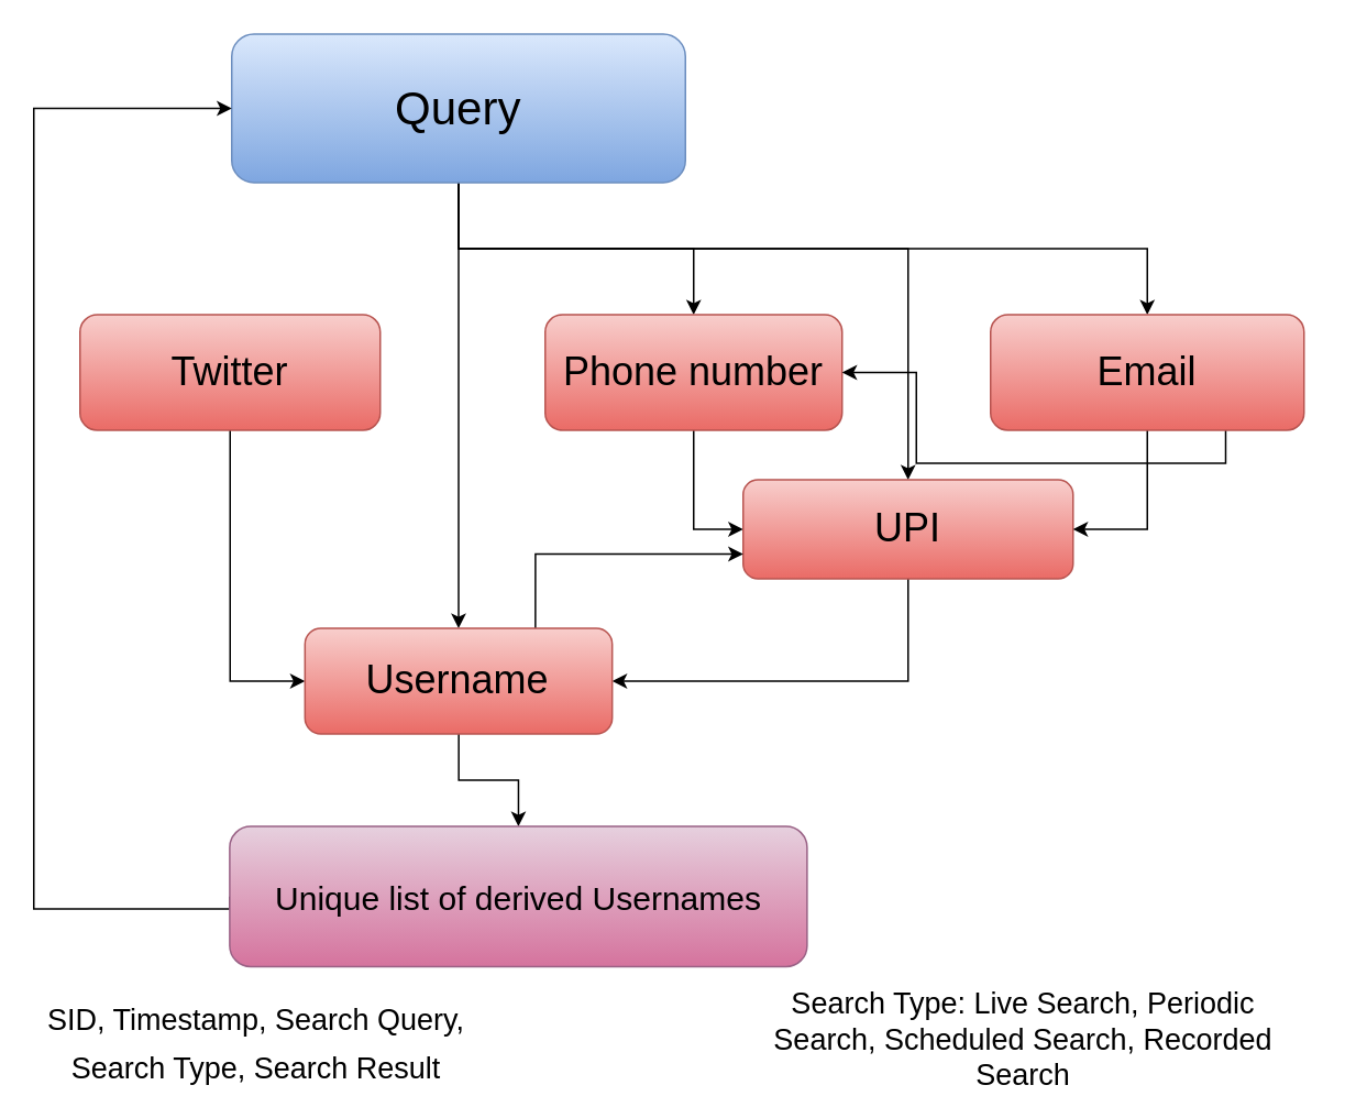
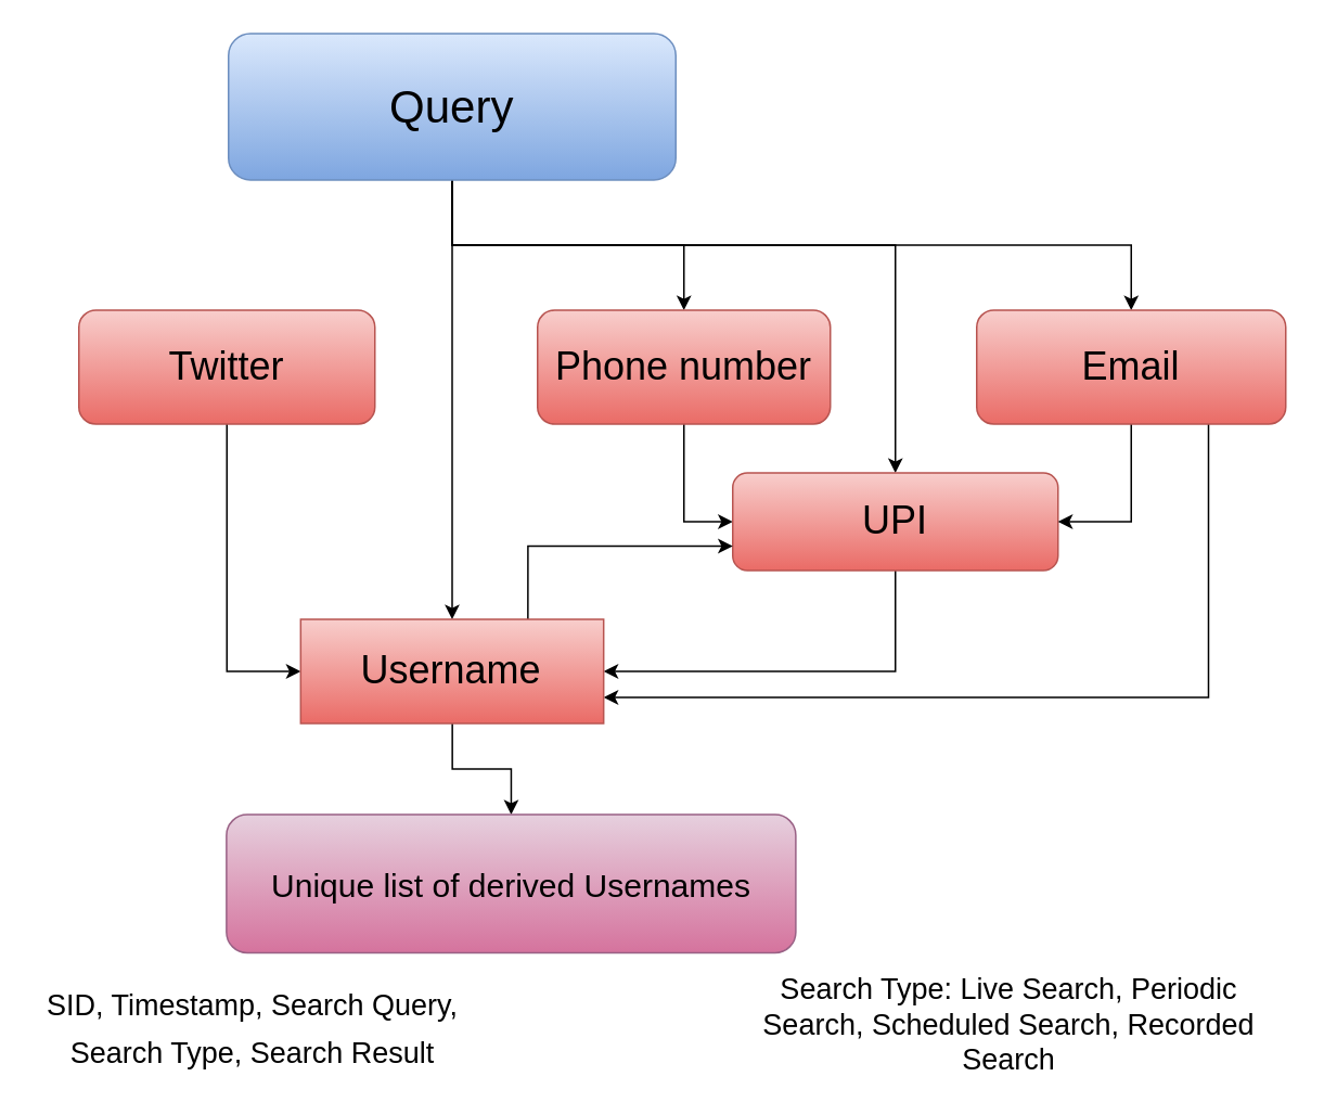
- <mxCell id="14" style="edgeStyle=orthogonalEdgeStyle;rounded=0;orthogonalLoop=1;jettySize=auto;html=1;exitX=0.75;exitY=1;exitDx=0;exitDy=0;" edge="1" parent="1" source="15" target="8"><mxGeometry relative="1" as="geometry" /></mxCell>
+ <mxCell id="14" style="edgeStyle=orthogonalEdgeStyle;rounded=0;orthogonalLoop=1;jettySize=auto;html=1;exitX=0.75;exitY=1;exitDx=0;exitDy=0;entryX=1;entryY=0.75;entryDx=0;entryDy=0;" edge="1" parent="1" source="15" target="18"><mxGeometry relative="1" as="geometry" /></mxCell>
- <mxCell id="19" style="edgeStyle=orthogonalEdgeStyle;rounded=0;orthogonalLoop=1;jettySize=auto;html=1;exitX=0;exitY=0.5;exitDx=0;exitDy=0;entryX=0;entryY=0.5;entryDx=0;entryDy=0;" edge="1" parent="1" source="20" target="6"><mxGeometry relative="1" as="geometry"><Array as="points"><mxPoint x="20" y="550" /><mxPoint x="20" y="65" /></Array></mxGeometry></mxCell>
- <mxCell id="18" value="&lt;span style=&quot;font-size: 24px;&quot;&gt;Username&lt;/span&gt;" style="rounded=1;whiteSpace=wrap;html=1;fillColor=#f8cecc;gradientColor=#ea6b66;strokeColor=#b85450;" vertex="1" parent="1"><mxGeometry x="184.38" y="380" width="186.25" height="64" as="geometry" /></mxCell>
+ <mxCell id="18" value="&lt;span style=&quot;font-size: 24px;&quot;&gt;Username&lt;/span&gt;" style="whiteSpace=wrap;html=1;fillColor=#f8cecc;gradientColor=#ea6b66;strokeColor=#b85450;rounded=0;" vertex="1" parent="1"><mxGeometry x="184.38" y="380" width="186.25" height="64" as="geometry" /></mxCell>
